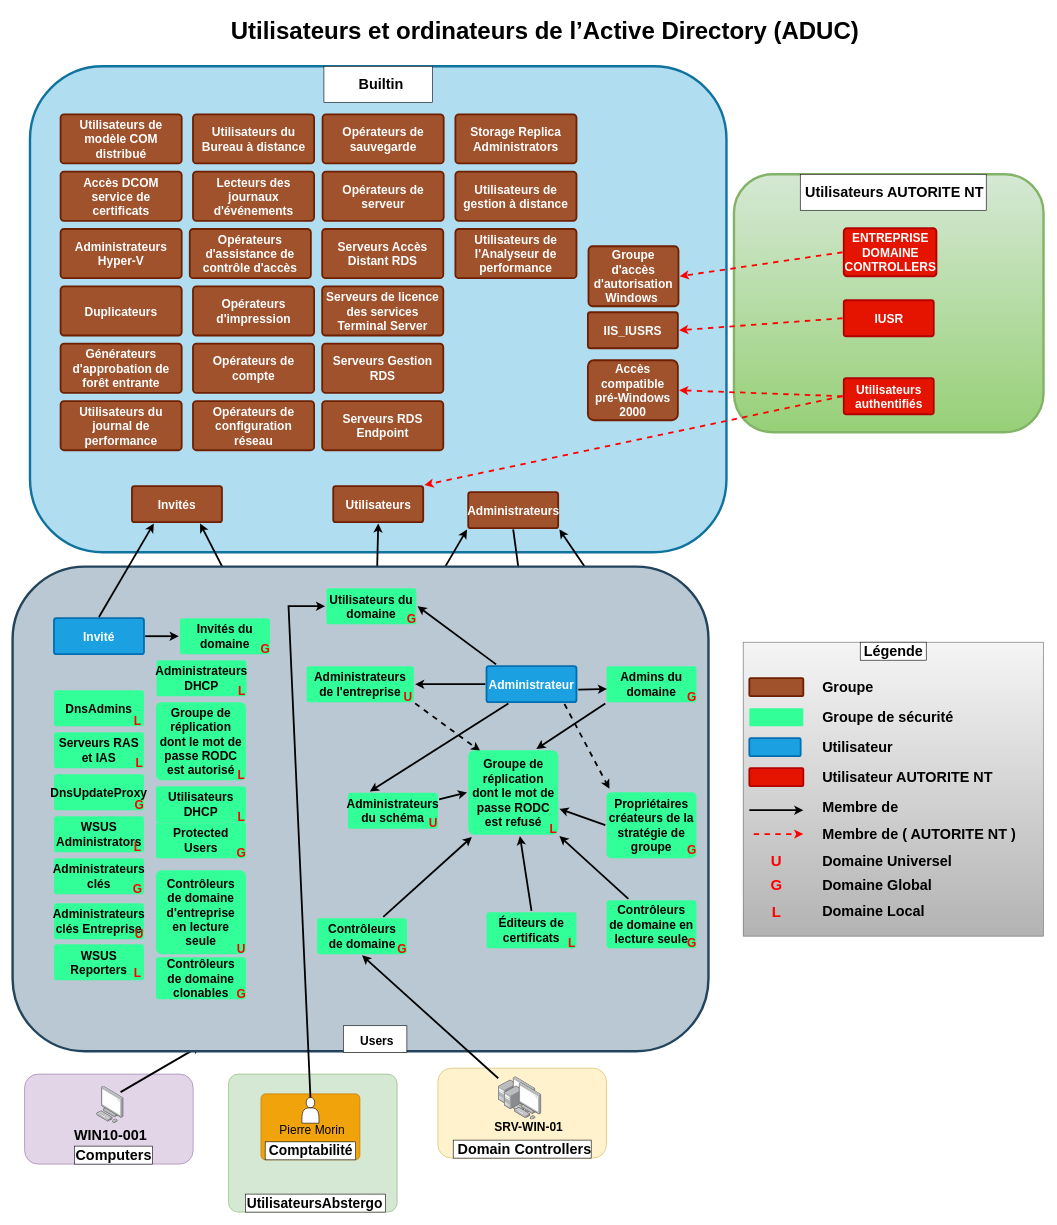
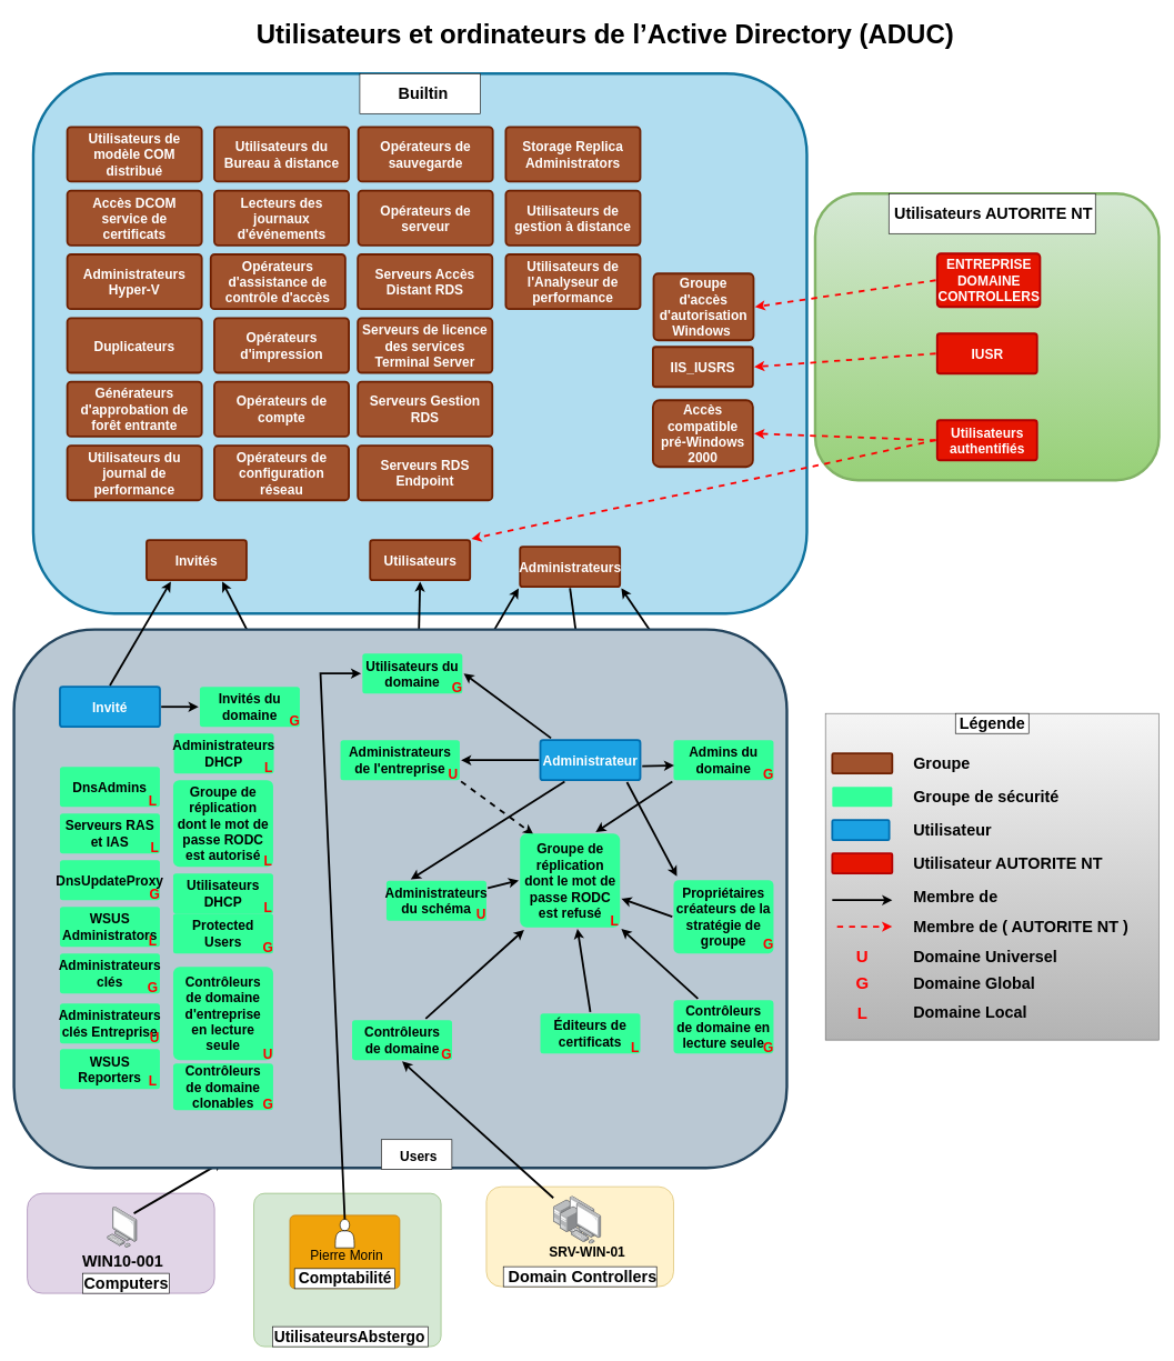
- <mxCell id="122" value="" style="endArrow=classic;html=1;rounded=0;fontSize=20;strokeWidth=3;entryX=0.045;entryY=-0.031;entryDx=0;entryDy=0;exitX=0.857;exitY=1.016;exitDx=0;exitDy=0;exitPerimeter=0;entryPerimeter=0;dashed=1;" parent="98" source="105" target="123" edge="1"><mxGeometry width="50" height="50" relative="1" as="geometry"><mxPoint x="924.622" y="241.744" as="sourcePoint" /><mxPoint x="1021.5" y="398" as="targetPoint" /><Array as="points" /></mxGeometry></mxCell>
+ <mxCell id="122" value="" style="endArrow=classic;html=1;rounded=0;fontSize=20;strokeWidth=3;entryX=0.045;entryY=-0.031;entryDx=0;entryDy=0;exitX=0.857;exitY=1.016;exitDx=0;exitDy=0;exitPerimeter=0;entryPerimeter=0;" parent="98" source="105" target="123" edge="1"><mxGeometry width="50" height="50" relative="1" as="geometry"><mxPoint x="924.622" y="241.744" as="sourcePoint" /><mxPoint x="1021.5" y="398" as="targetPoint" /><Array as="points" /></mxGeometry></mxCell>
